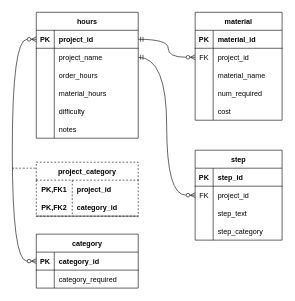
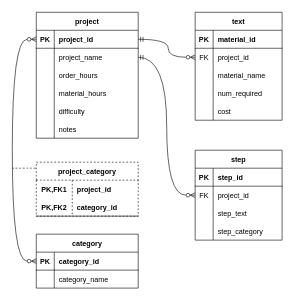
- <mxCell id="2" value="hours" style="shape=table;startSize=30;container=1;collapsible=1;childLayout=tableLayout;fixedRows=1;rowLines=0;fontStyle=1;align=center;resizeLast=1;" vertex="1" parent="1"><mxGeometry x="60" y="20" width="170" height="210" as="geometry" /></mxCell>
+ <mxCell id="2" value="project" style="shape=table;startSize=30;container=1;collapsible=1;childLayout=tableLayout;fixedRows=1;rowLines=0;fontStyle=1;align=center;resizeLast=1;" vertex="1" parent="1"><mxGeometry x="60" y="20" width="170" height="210" as="geometry" /></mxCell>
- <mxCell id="28" value="material" style="shape=table;startSize=30;container=1;collapsible=1;childLayout=tableLayout;fixedRows=1;rowLines=0;fontStyle=1;align=center;resizeLast=1;" vertex="1" parent="1"><mxGeometry x="325" y="20" width="145" height="180" as="geometry" /></mxCell>
+ <mxCell id="28" value="text" style="shape=table;startSize=30;container=1;collapsible=1;childLayout=tableLayout;fixedRows=1;rowLines=0;fontStyle=1;align=center;resizeLast=1;" vertex="1" parent="1"><mxGeometry x="325" y="20" width="145" height="180" as="geometry" /></mxCell>
- <mxCell id="27" value="category_required" style="shape=partialRectangle;connectable=0;fillColor=none;top=0;left=0;bottom=0;right=0;align=left;spacingLeft=6;overflow=hidden;" vertex="1" parent="25"><mxGeometry x="30" width="140" height="30" as="geometry"><mxRectangle width="140" height="30" as="alternateBounds" /></mxGeometry></mxCell>
+ <mxCell id="27" value="category_name" style="shape=partialRectangle;connectable=0;fillColor=none;top=0;left=0;bottom=0;right=0;align=left;spacingLeft=6;overflow=hidden;" vertex="1" parent="25"><mxGeometry x="30" width="140" height="30" as="geometry"><mxRectangle width="140" height="30" as="alternateBounds" /></mxGeometry></mxCell>
